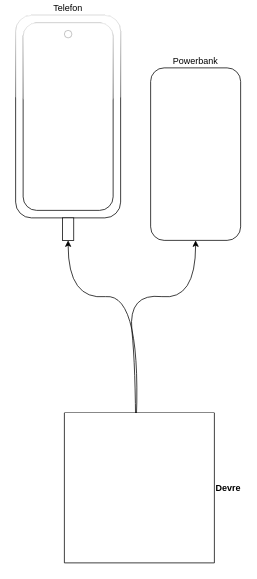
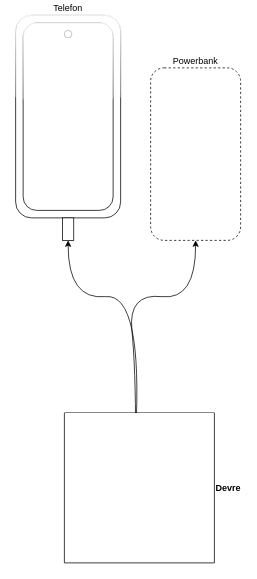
- <mxCell id="7" value="Powerbank" style="rounded=1;whiteSpace=wrap;html=1;labelPosition=center;verticalLabelPosition=top;align=center;verticalAlign=bottom;" vertex="1" parent="1"><mxGeometry x="200" y="90" width="120" height="230" as="geometry" /></mxCell>
+ <mxCell id="7" value="Powerbank" style="rounded=1;whiteSpace=wrap;html=1;labelPosition=center;verticalLabelPosition=top;align=center;verticalAlign=bottom;dashed=1;" vertex="1" parent="1"><mxGeometry x="200" y="90" width="120" height="230" as="geometry" /></mxCell>
